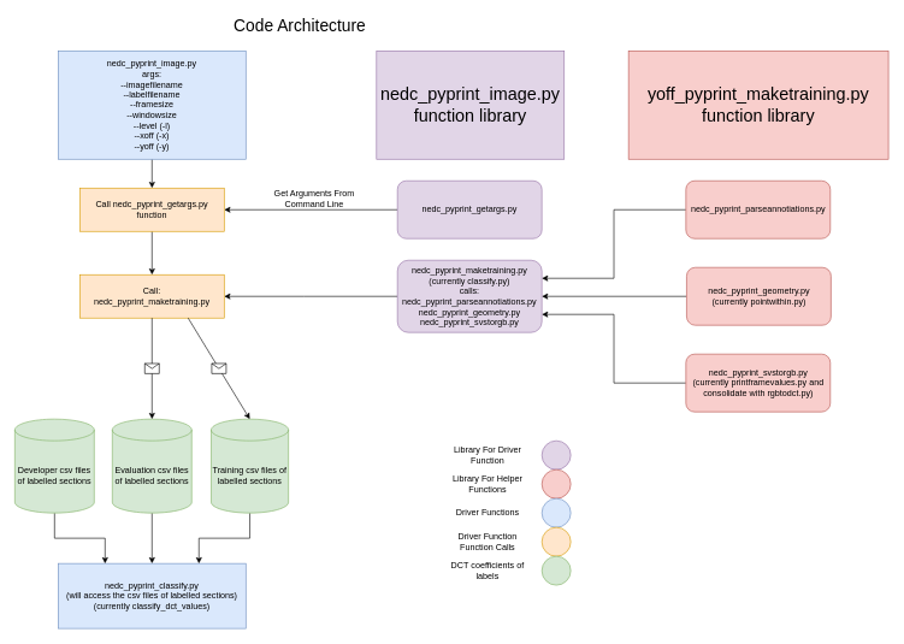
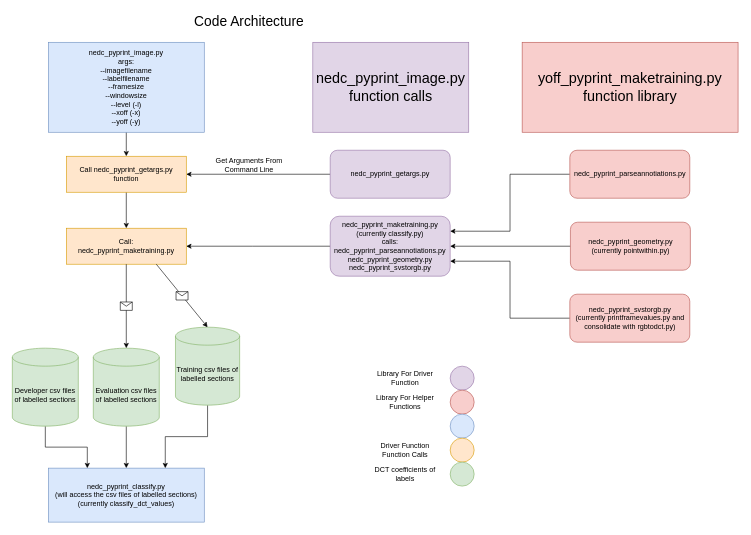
- <mxCell id="5" value="&lt;font style=&quot;font-size: 24px;&quot;&gt;nedc_pyprint_image.py&lt;/font&gt;&lt;div&gt;&lt;font style=&quot;font-size: 24px;&quot;&gt;function library&lt;/font&gt;&lt;/div&gt;" style="rounded=0;whiteSpace=wrap;html=1;fillColor=#e1d5e7;strokeColor=#9673a6;" parent="1" vertex="1"><mxGeometry x="521" y="70" width="260" height="150" as="geometry" /></mxCell>
+ <mxCell id="5" value="&lt;font style=&quot;font-size: 24px;&quot;&gt;nedc_pyprint_image.py&lt;/font&gt;&lt;div&gt;&lt;font style=&quot;font-size: 24px;&quot;&gt;function calls&lt;/font&gt;&lt;/div&gt;" style="rounded=0;whiteSpace=wrap;html=1;fillColor=#e1d5e7;strokeColor=#9673a6;" parent="1" vertex="1"><mxGeometry x="521" y="70" width="260" height="150" as="geometry" /></mxCell>
- <mxCell id="8" value="Get Arguments From Command Line" style="text;html=1;align=center;verticalAlign=middle;whiteSpace=wrap;rounded=0;" parent="1" vertex="1"><mxGeometry x="360" y="260" width="150" height="30" as="geometry" /></mxCell>
+ <mxCell id="8" value="Get Arguments From Command Line" style="text;html=1;align=center;verticalAlign=middle;whiteSpace=wrap;rounded=0;" parent="1" vertex="1"><mxGeometry x="340" y="260" width="150" height="30" as="geometry" /></mxCell>
- <mxCell id="29" value="Training csv files of labelled sections" style="shape=cylinder3;whiteSpace=wrap;html=1;boundedLbl=1;backgroundOutline=1;size=15;fillColor=#d5e8d4;strokeColor=#82b366;" parent="1" vertex="1"><mxGeometry x="292" y="580" width="107" height="130" as="geometry" /></mxCell>
+ <mxCell id="29" value="Training csv files of labelled sections" style="shape=cylinder3;whiteSpace=wrap;html=1;boundedLbl=1;backgroundOutline=1;size=15;fillColor=#d5e8d4;strokeColor=#82b366;" parent="1" vertex="1"><mxGeometry x="292" y="545" width="107" height="130" as="geometry" /></mxCell>
- <mxCell id="34" value="Driver Functions" style="text;html=1;align=center;verticalAlign=middle;whiteSpace=wrap;rounded=0;" vertex="1" parent="1"><mxGeometry x="610" y="695" width="130" height="30" as="geometry" /></mxCell>
